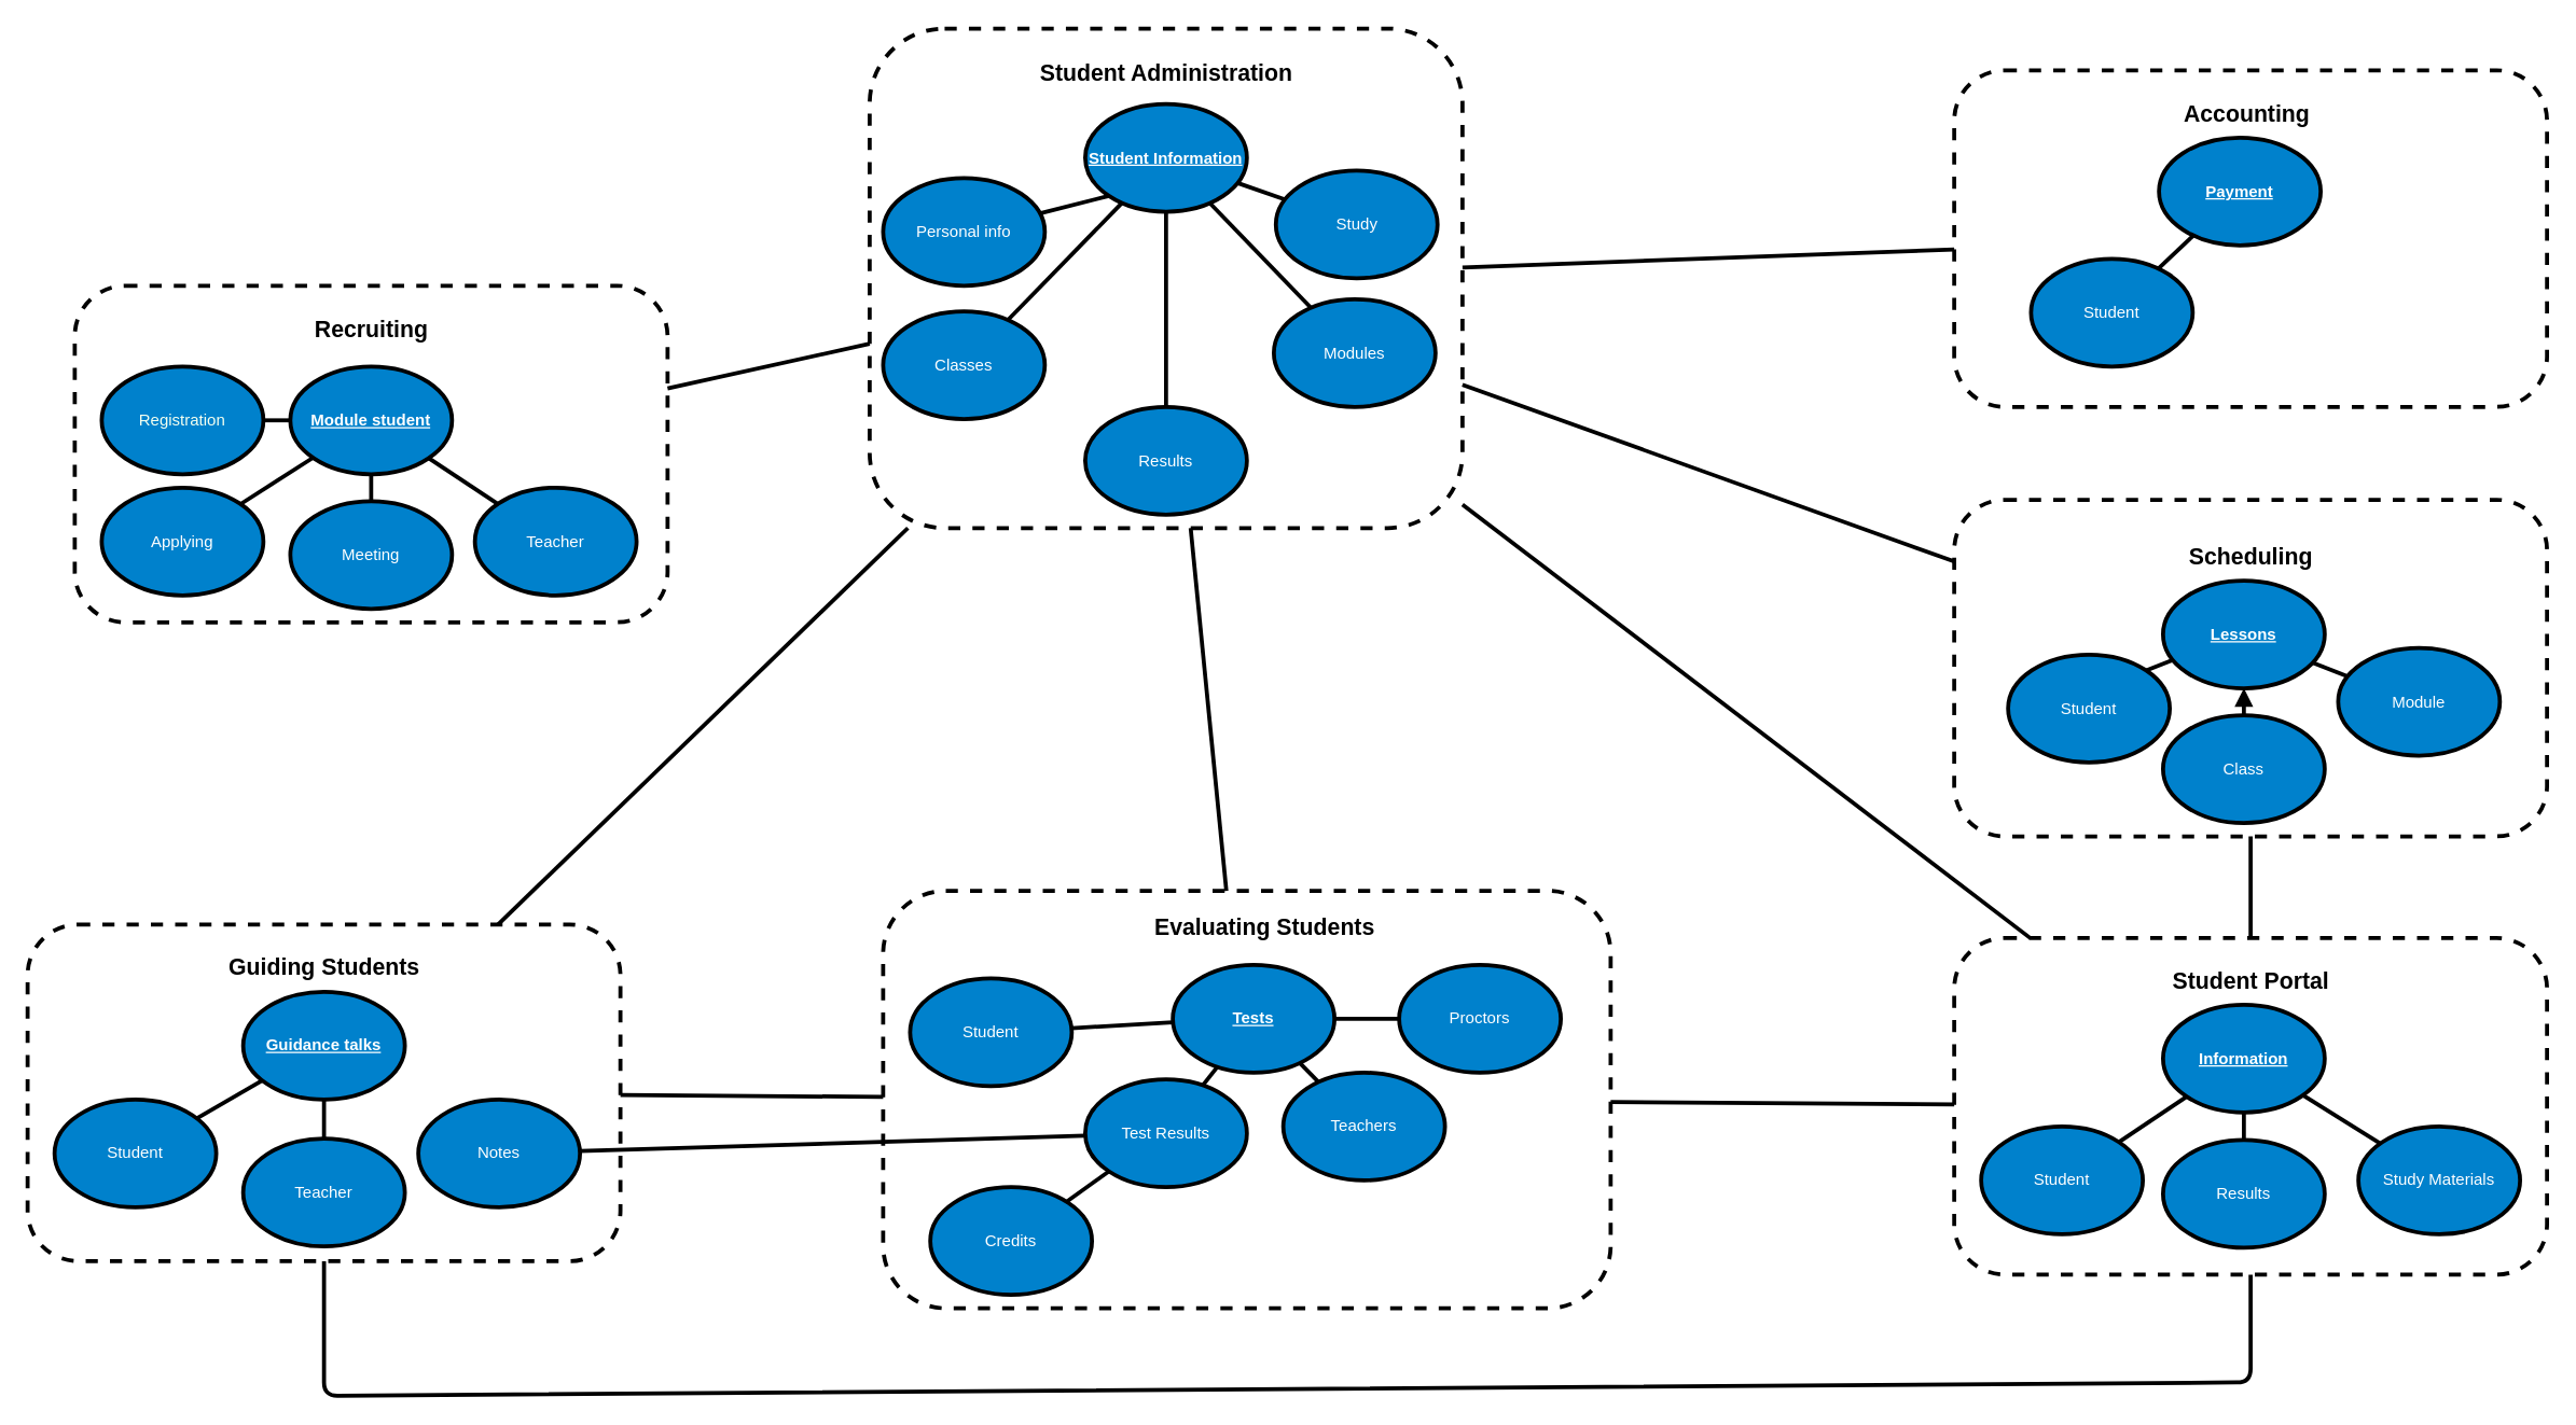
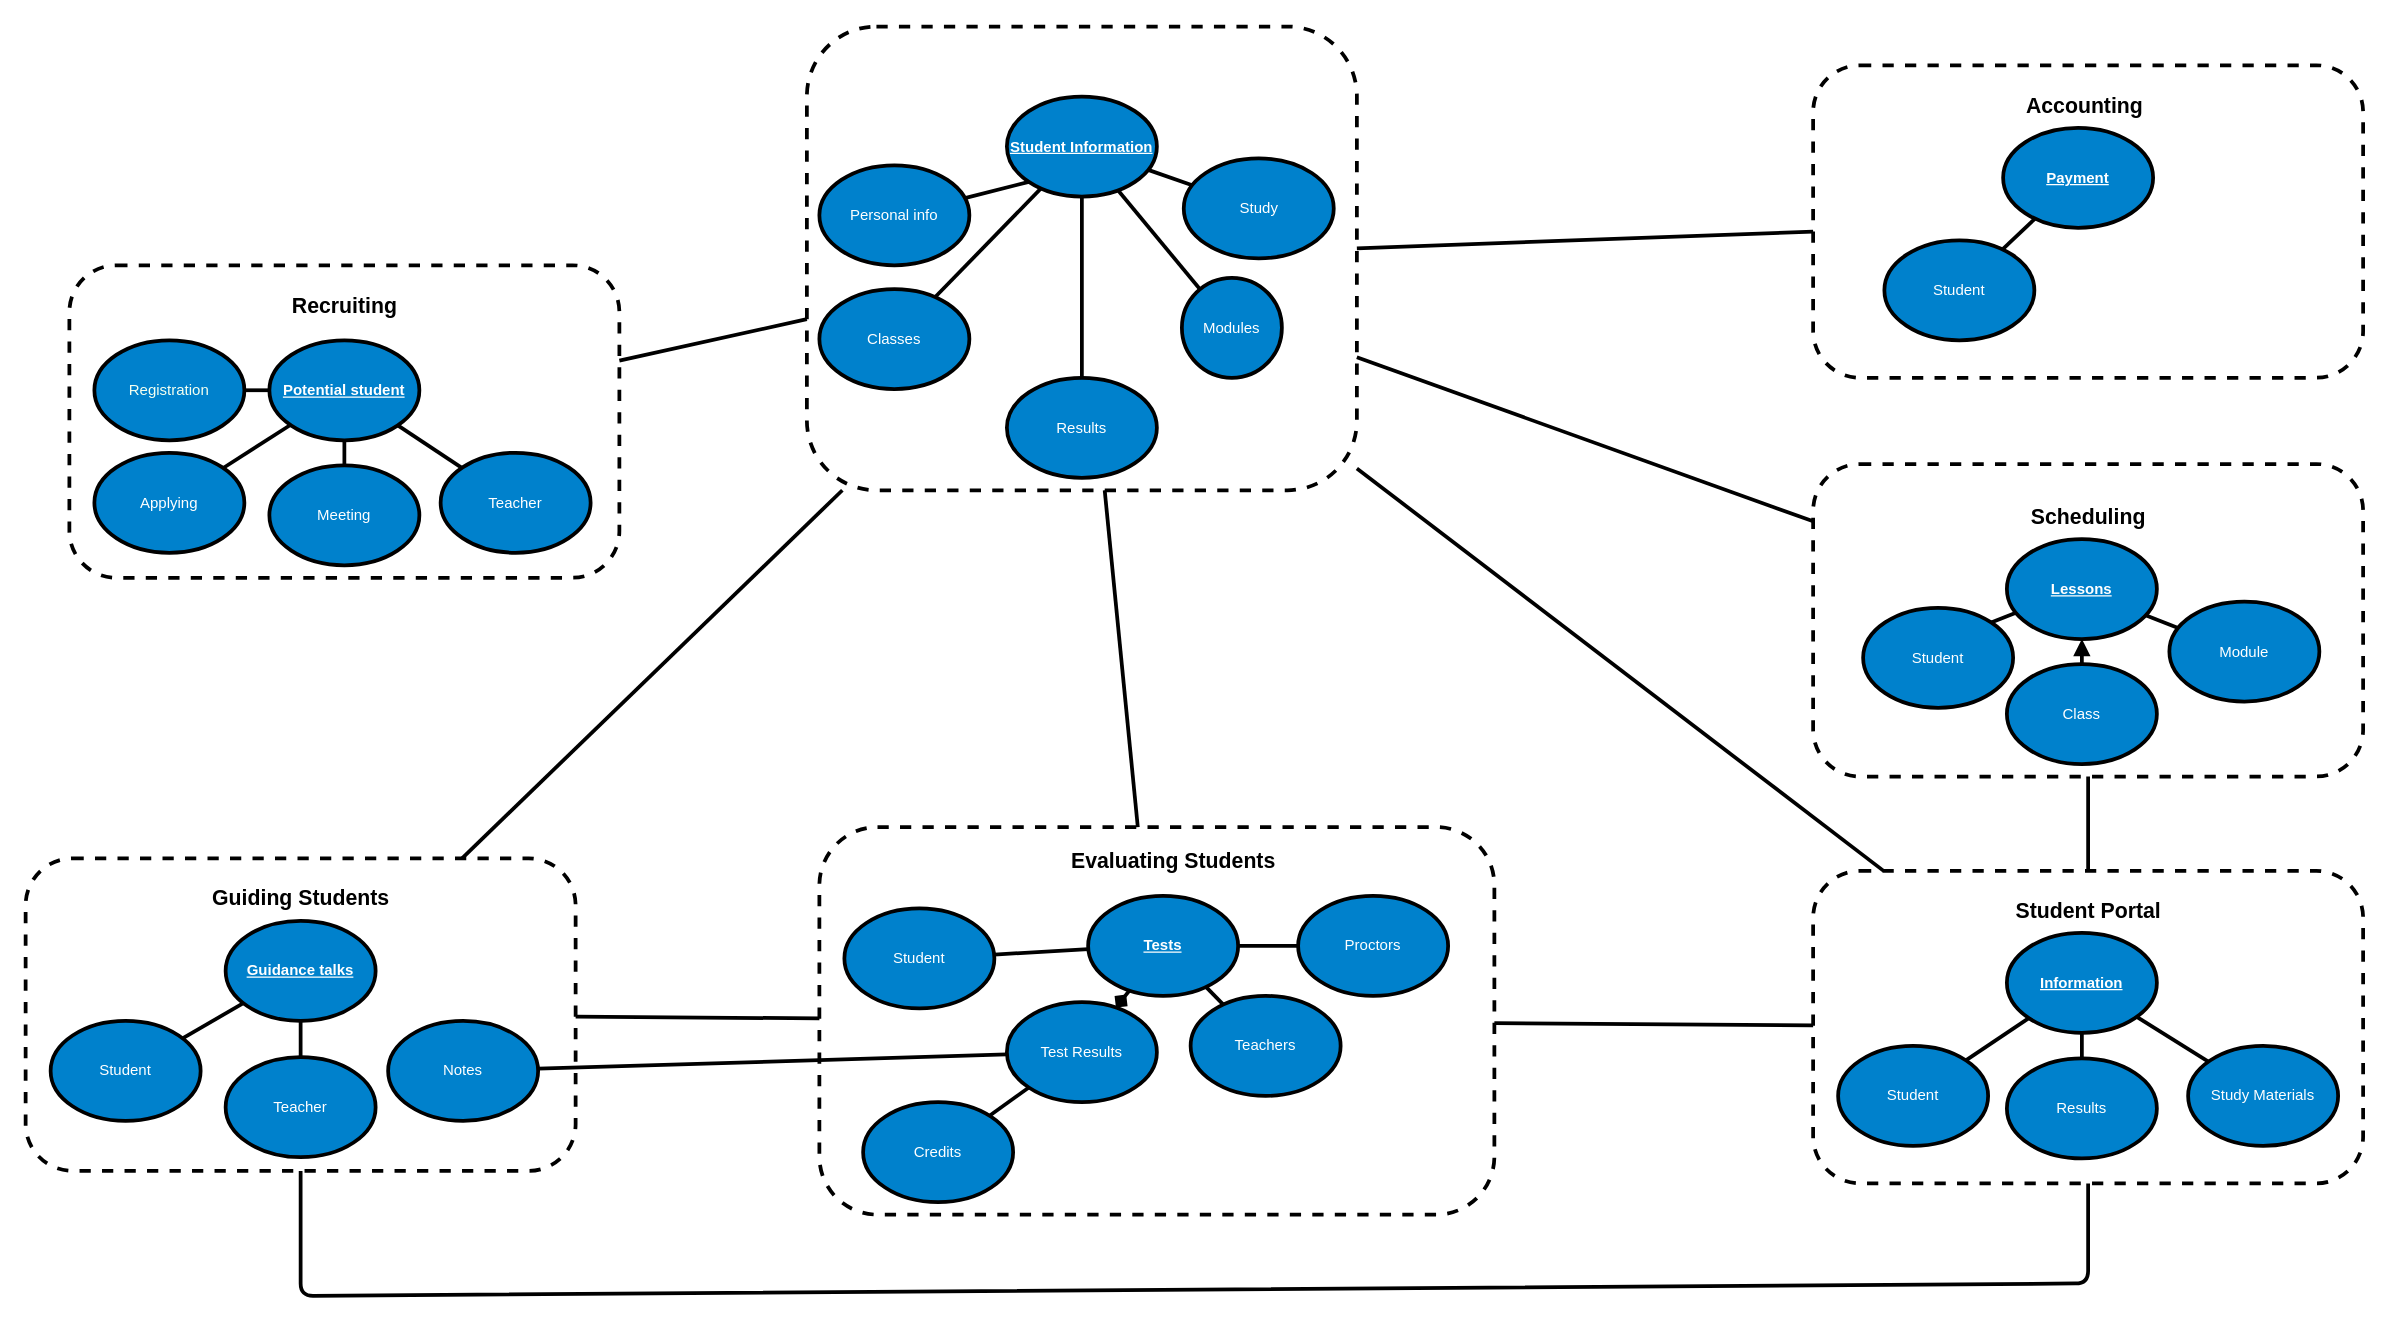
- <mxCell id="5" value="&lt;div style=&quot;text-align: right ; font-size: 17px&quot;&gt;&lt;font style=&quot;font-size: 17px&quot;&gt;&lt;b&gt;Student Administration&lt;/b&gt;&lt;/font&gt;&lt;/div&gt;" style="text;html=1;resizable=0;points=[];autosize=1;align=center;verticalAlign=top;spacingTop=-4;" vertex="1" parent="1"><mxGeometry x="765" y="41.5" width="200" height="20" as="geometry" /></mxCell>
- <mxCell id="36" value="&lt;font color=&quot;#ffffff&quot;&gt;Modules&lt;br&gt;&lt;/font&gt;" style="ellipse;whiteSpace=wrap;html=1;strokeWidth=3;align=center;fontColor=#F3FFF0;fillColor=#0081CC;" vertex="1" parent="1"><mxGeometry x="945" y="221.5" width="120" height="80" as="geometry" /></mxCell>
+ <mxCell id="36" value="&lt;font color=&quot;#ffffff&quot;&gt;Modules&lt;br&gt;&lt;/font&gt;" style="ellipse;whiteSpace=wrap;html=1;strokeWidth=3;align=center;fontColor=#F3FFF0;fillColor=#0081CC;" vertex="1" parent="1"><mxGeometry x="945" y="221.5" width="80" height="80" as="geometry" /></mxCell>
- <mxCell id="15" value="&lt;font color=&quot;#ffffff&quot;&gt;&lt;b&gt;&lt;u&gt;Module student&lt;/u&gt;&lt;/b&gt;&lt;br&gt;&lt;/font&gt;" style="ellipse;whiteSpace=wrap;html=1;strokeWidth=3;align=center;fontColor=#F3FFF0;fillColor=#0081CC;" vertex="1" parent="1"><mxGeometry x="215" y="271.5" width="120" height="80" as="geometry" /></mxCell>
+ <mxCell id="15" value="&lt;font color=&quot;#ffffff&quot;&gt;&lt;b&gt;&lt;u&gt;Potential student&lt;/u&gt;&lt;/b&gt;&lt;br&gt;&lt;/font&gt;" style="ellipse;whiteSpace=wrap;html=1;strokeWidth=3;align=center;fontColor=#F3FFF0;fillColor=#0081CC;" vertex="1" parent="1"><mxGeometry x="215" y="271.5" width="120" height="80" as="geometry" /></mxCell>
- <mxCell id="64" value="" style="endArrow=none;html=1;fontColor=#F3FFF0;strokeWidth=3;" edge="1" parent="1" source="48" target="49"><mxGeometry width="50" height="50" relative="1" as="geometry"><mxPoint x="822.084" y="844.855" as="sourcePoint" /><mxPoint x="787.889" y="857.111" as="targetPoint" /></mxGeometry></mxCell>
+ <mxCell id="64" value="" style="endArrow=diamond;html=1;fontColor=#F3FFF0;strokeWidth=3;" edge="1" parent="1" source="48" target="49"><mxGeometry width="50" height="50" relative="1" as="geometry"><mxPoint x="822.084" y="844.855" as="sourcePoint" /><mxPoint x="787.889" y="857.111" as="targetPoint" /></mxGeometry></mxCell>
